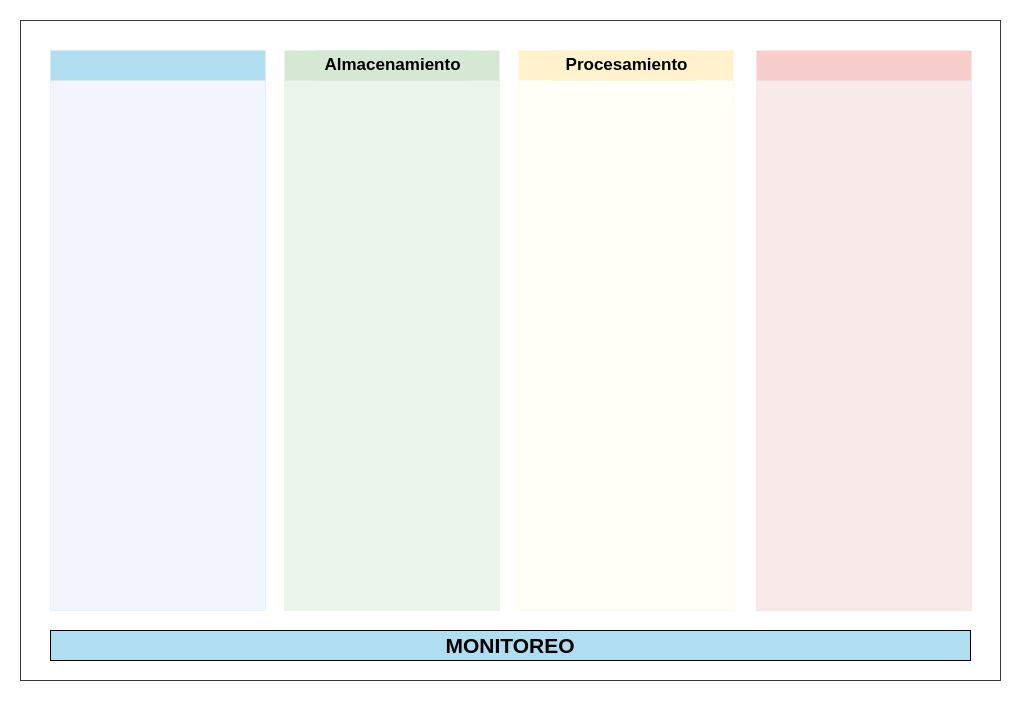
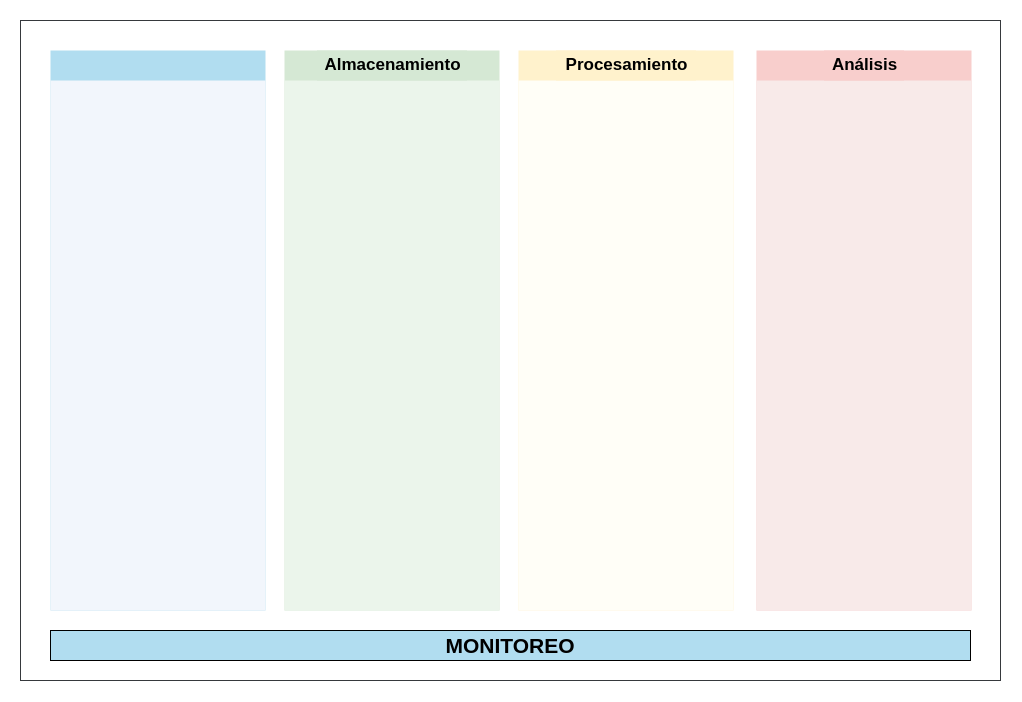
+ <mxCell id="13" value="&lt;font color=&quot;#000000&quot;&gt;Análisis&lt;/font&gt;" style="text;html=1;align=center;verticalAlign=middle;resizable=0;points=[];autosize=1;strokeColor=none;fillColor=#f8cecc;fontSize=17;fontStyle=1" parent="11" vertex="1"><mxGeometry x="67.502" width="80" height="30" as="geometry" /></mxCell>
